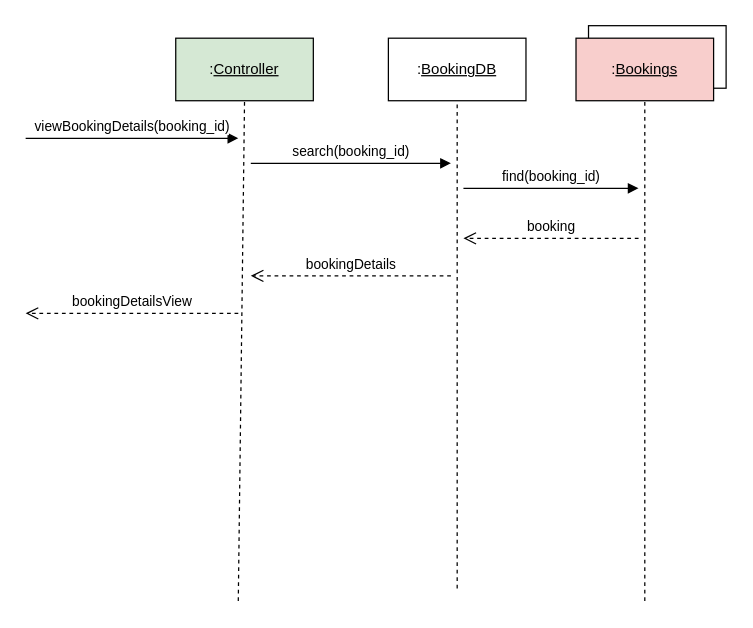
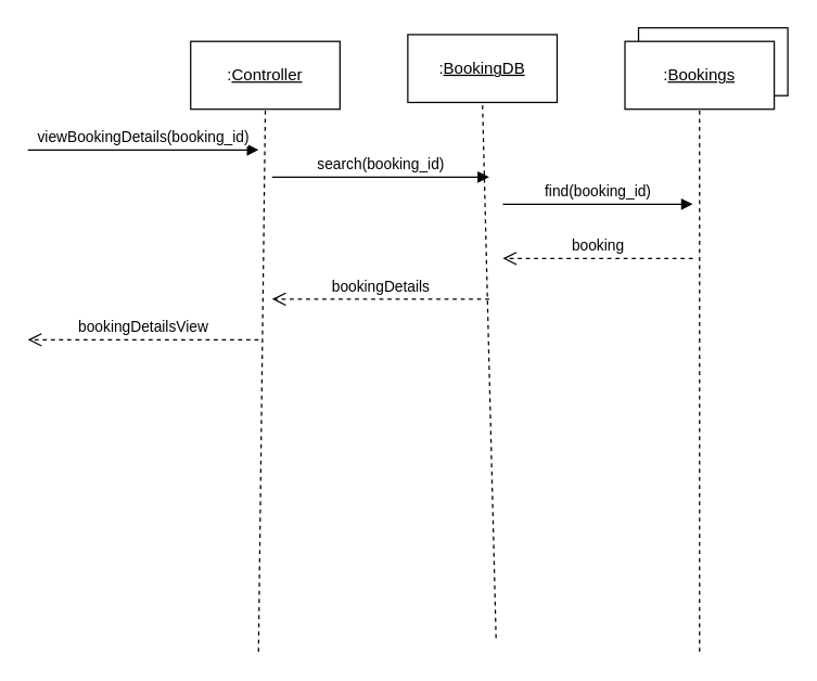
- <mxCell id="2" value=":&lt;u&gt;Controller&lt;/u&gt;" style="html=1;whiteSpace=wrap;fillColor=#d5e8d4;" vertex="1" parent="1"><mxGeometry x="140" y="30" width="110" height="50" as="geometry" /></mxCell>
+ <mxCell id="2" value=":&lt;u&gt;Controller&lt;/u&gt;" style="html=1;whiteSpace=wrap;" vertex="1" parent="1"><mxGeometry x="140" y="30" width="110" height="50" as="geometry" /></mxCell>
- <mxCell id="4" value=":&lt;u&gt;BookingDB&lt;/u&gt;" style="html=1;whiteSpace=wrap;" vertex="1" parent="1"><mxGeometry x="310" y="30" width="110" height="50" as="geometry" /></mxCell>
+ <mxCell id="4" value=":&lt;u&gt;BookingDB&lt;/u&gt;" style="html=1;whiteSpace=wrap;" vertex="1" parent="1"><mxGeometry x="300" y="25" width="110" height="50" as="geometry" /></mxCell>
- <mxCell id="9" value=":&lt;u&gt;Bookings&lt;/u&gt;" style="html=1;whiteSpace=wrap;fillColor=#f8cecc;" vertex="1" parent="1"><mxGeometry x="460" y="30" width="110" height="50" as="geometry" /></mxCell>
+ <mxCell id="9" value=":&lt;u&gt;Bookings&lt;/u&gt;" style="html=1;whiteSpace=wrap;" vertex="1" parent="1"><mxGeometry x="460" y="30" width="110" height="50" as="geometry" /></mxCell>
